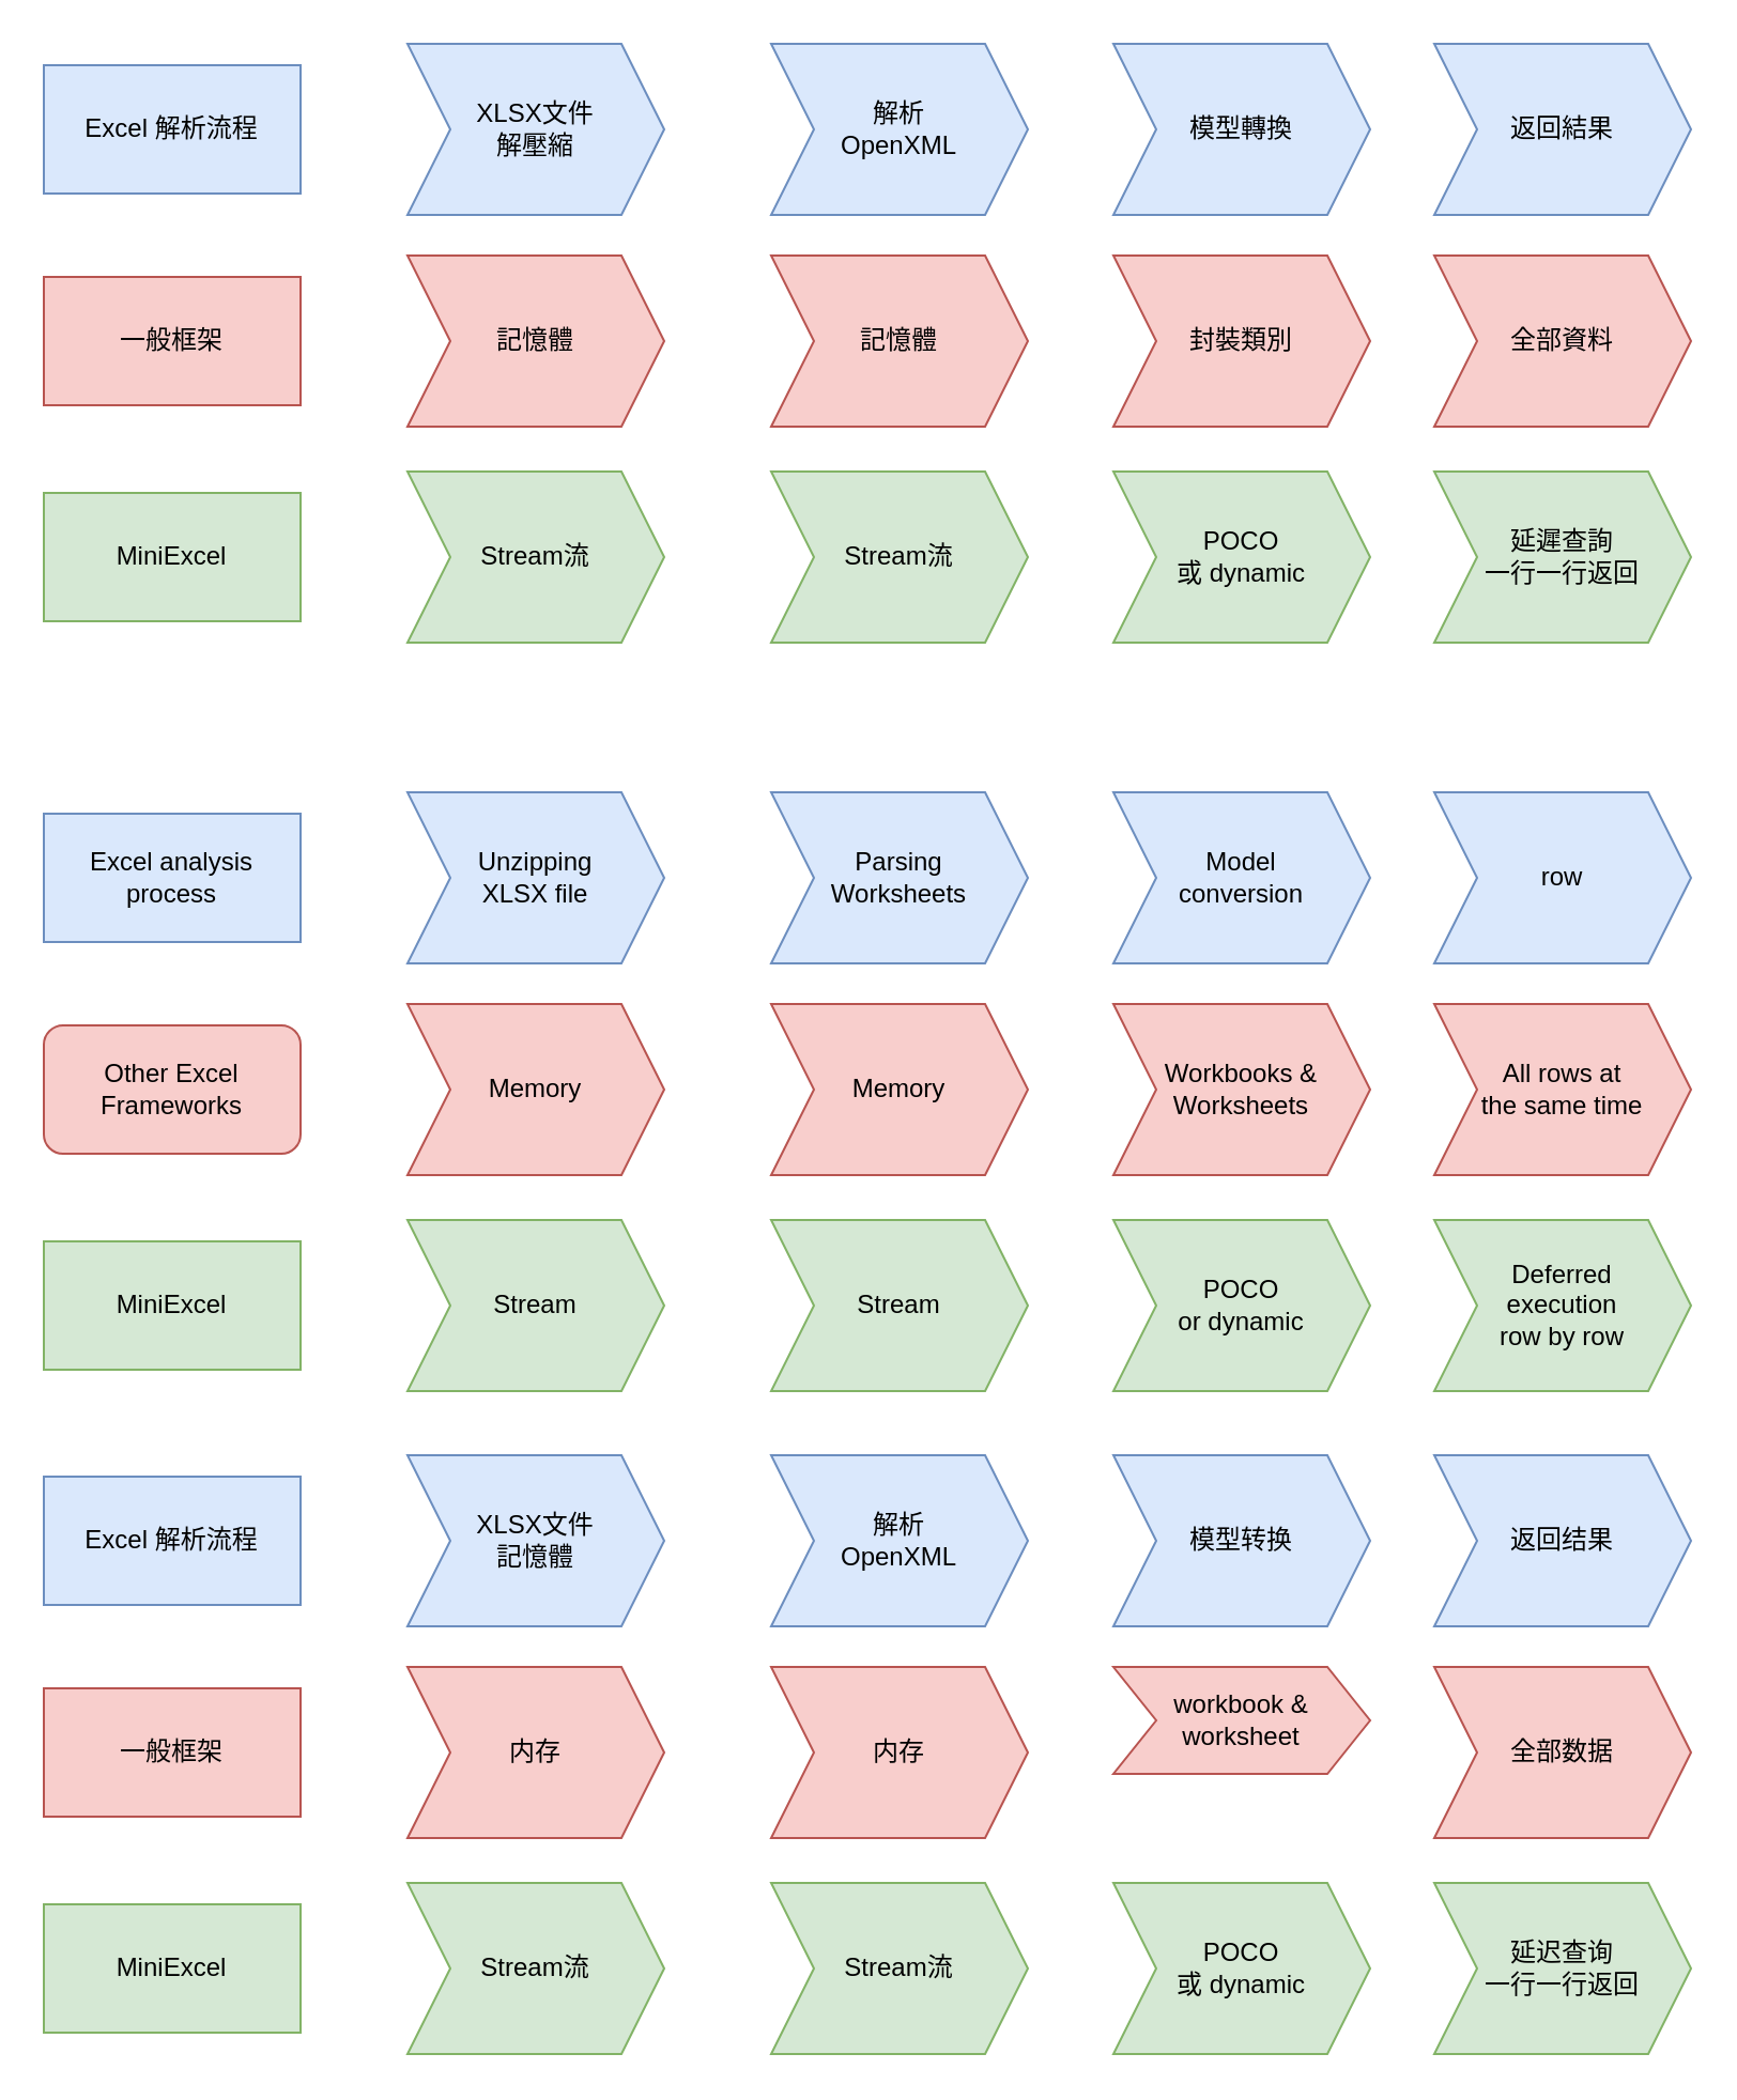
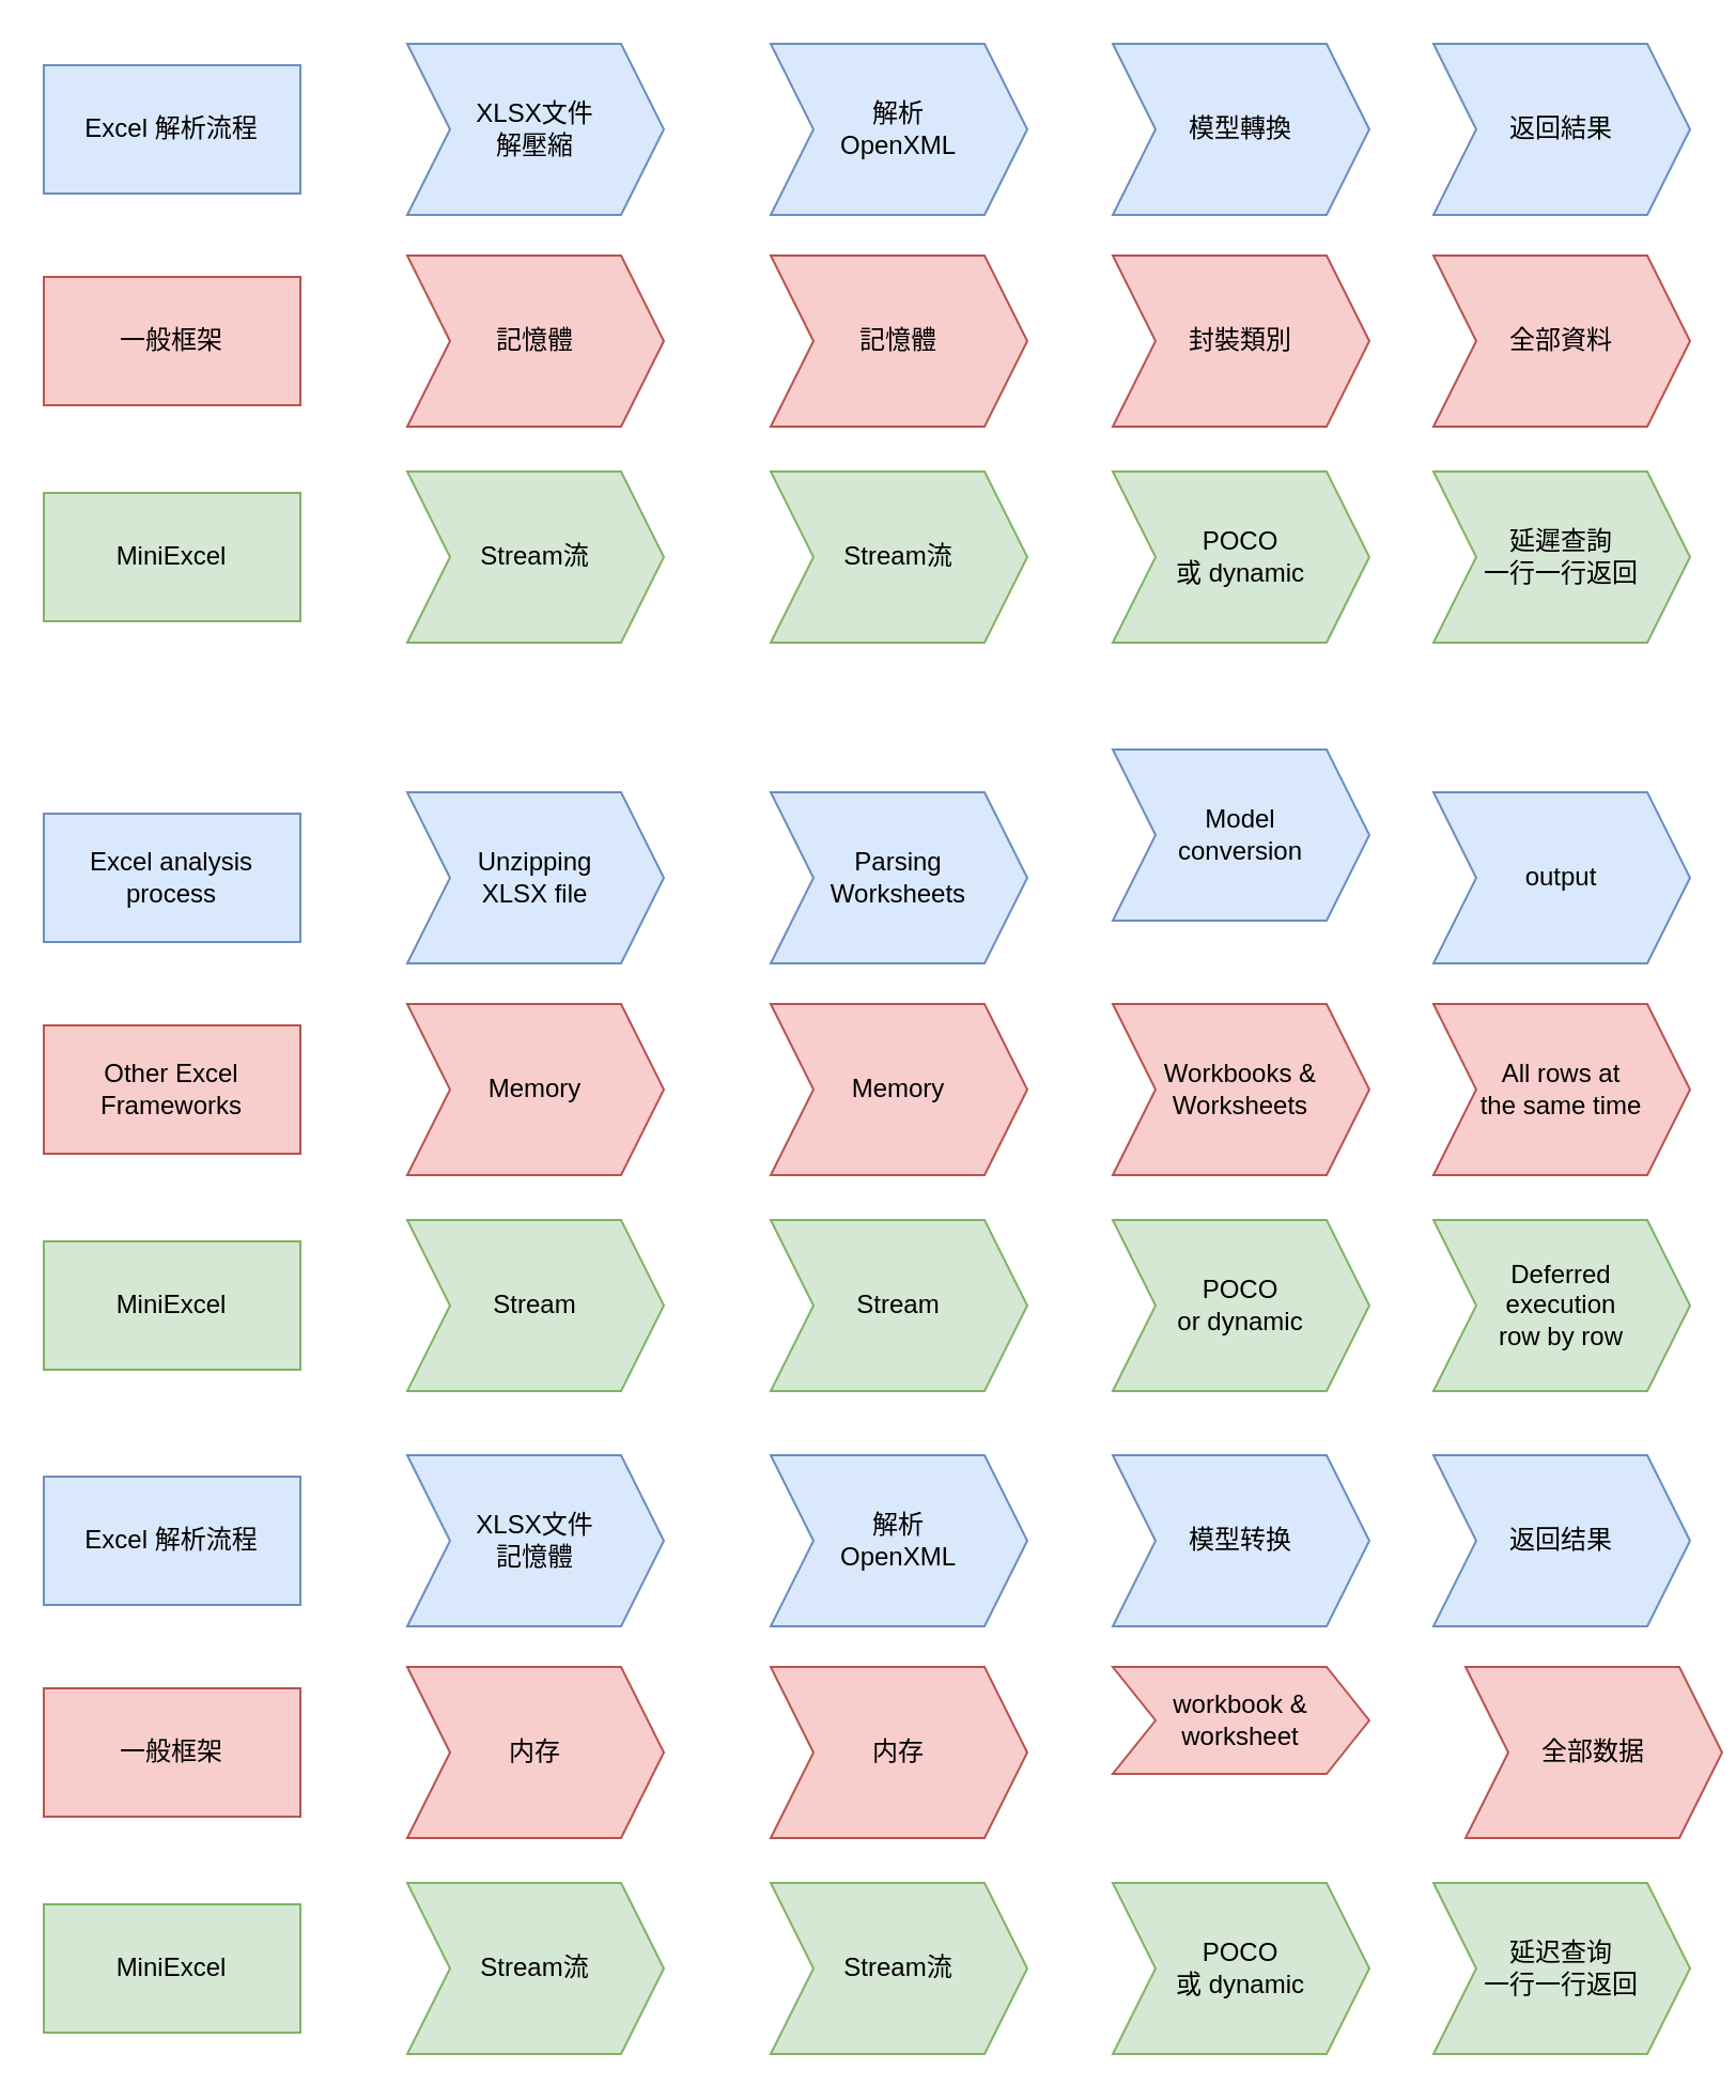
- <mxCell id="26" value="Model &lt;br&gt;conversion" style="shape=step;perimeter=stepPerimeter;whiteSpace=wrap;html=1;fixedSize=1;fillColor=#dae8fc;strokeColor=#6c8ebf;" parent="1" vertex="1"><mxGeometry x="520" y="370" width="120" height="80" as="geometry" /></mxCell>
+ <mxCell id="26" value="Model &lt;br&gt;conversion" style="shape=step;perimeter=stepPerimeter;whiteSpace=wrap;html=1;fixedSize=1;fillColor=#dae8fc;strokeColor=#6c8ebf;" parent="1" vertex="1"><mxGeometry x="520" y="350" width="120" height="80" as="geometry" /></mxCell>
- <mxCell id="27" value="row" style="shape=step;perimeter=stepPerimeter;whiteSpace=wrap;html=1;fixedSize=1;fillColor=#dae8fc;strokeColor=#6c8ebf;" parent="1" vertex="1"><mxGeometry x="670" y="370" width="120" height="80" as="geometry" /></mxCell>
+ <mxCell id="27" value="output" style="shape=step;perimeter=stepPerimeter;whiteSpace=wrap;html=1;fixedSize=1;fillColor=#dae8fc;strokeColor=#6c8ebf;" parent="1" vertex="1"><mxGeometry x="670" y="370" width="120" height="80" as="geometry" /></mxCell>
- <mxCell id="20" value="Other Excel Frameworks" style="whiteSpace=wrap;html=1;fillColor=#f8cecc;strokeColor=#b85450;rounded=1;" parent="1" vertex="1"><mxGeometry x="20" y="479" width="120" height="60" as="geometry" /></mxCell>
+ <mxCell id="20" value="Other Excel Frameworks" style="whiteSpace=wrap;html=1;fillColor=#f8cecc;strokeColor=#b85450;" parent="1" vertex="1"><mxGeometry x="20" y="479" width="120" height="60" as="geometry" /></mxCell>
- <mxCell id="46" value="全部数据" style="shape=step;perimeter=stepPerimeter;whiteSpace=wrap;html=1;fixedSize=1;fillColor=#f8cecc;strokeColor=#b85450;" parent="1" vertex="1"><mxGeometry x="670" y="779" width="120" height="80" as="geometry" /></mxCell>
+ <mxCell id="46" value="全部数据" style="shape=step;perimeter=stepPerimeter;whiteSpace=wrap;html=1;fixedSize=1;fillColor=#f8cecc;strokeColor=#b85450;" parent="1" vertex="1"><mxGeometry x="685" y="779" width="120" height="80" as="geometry" /></mxCell>
